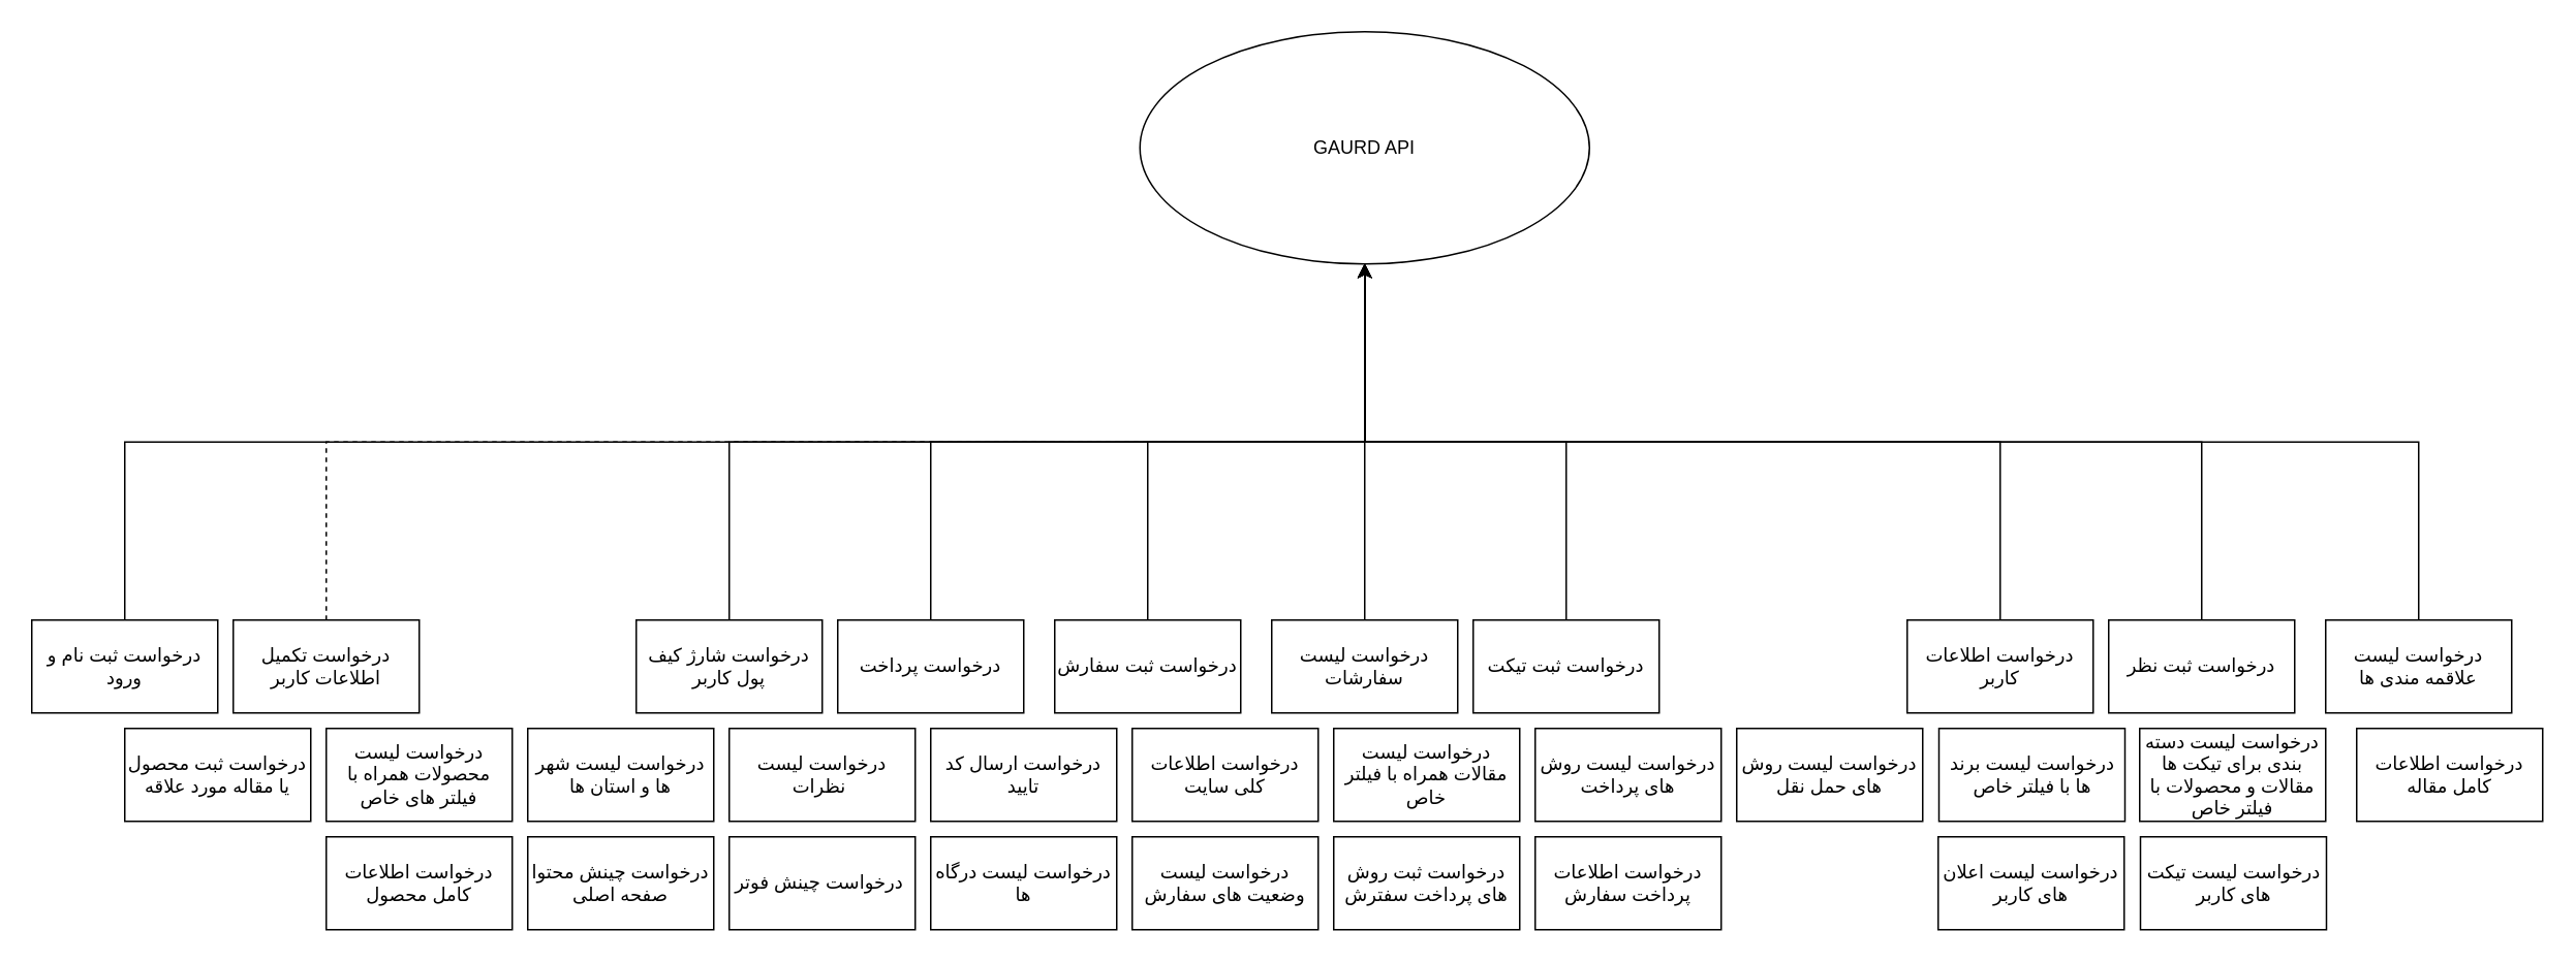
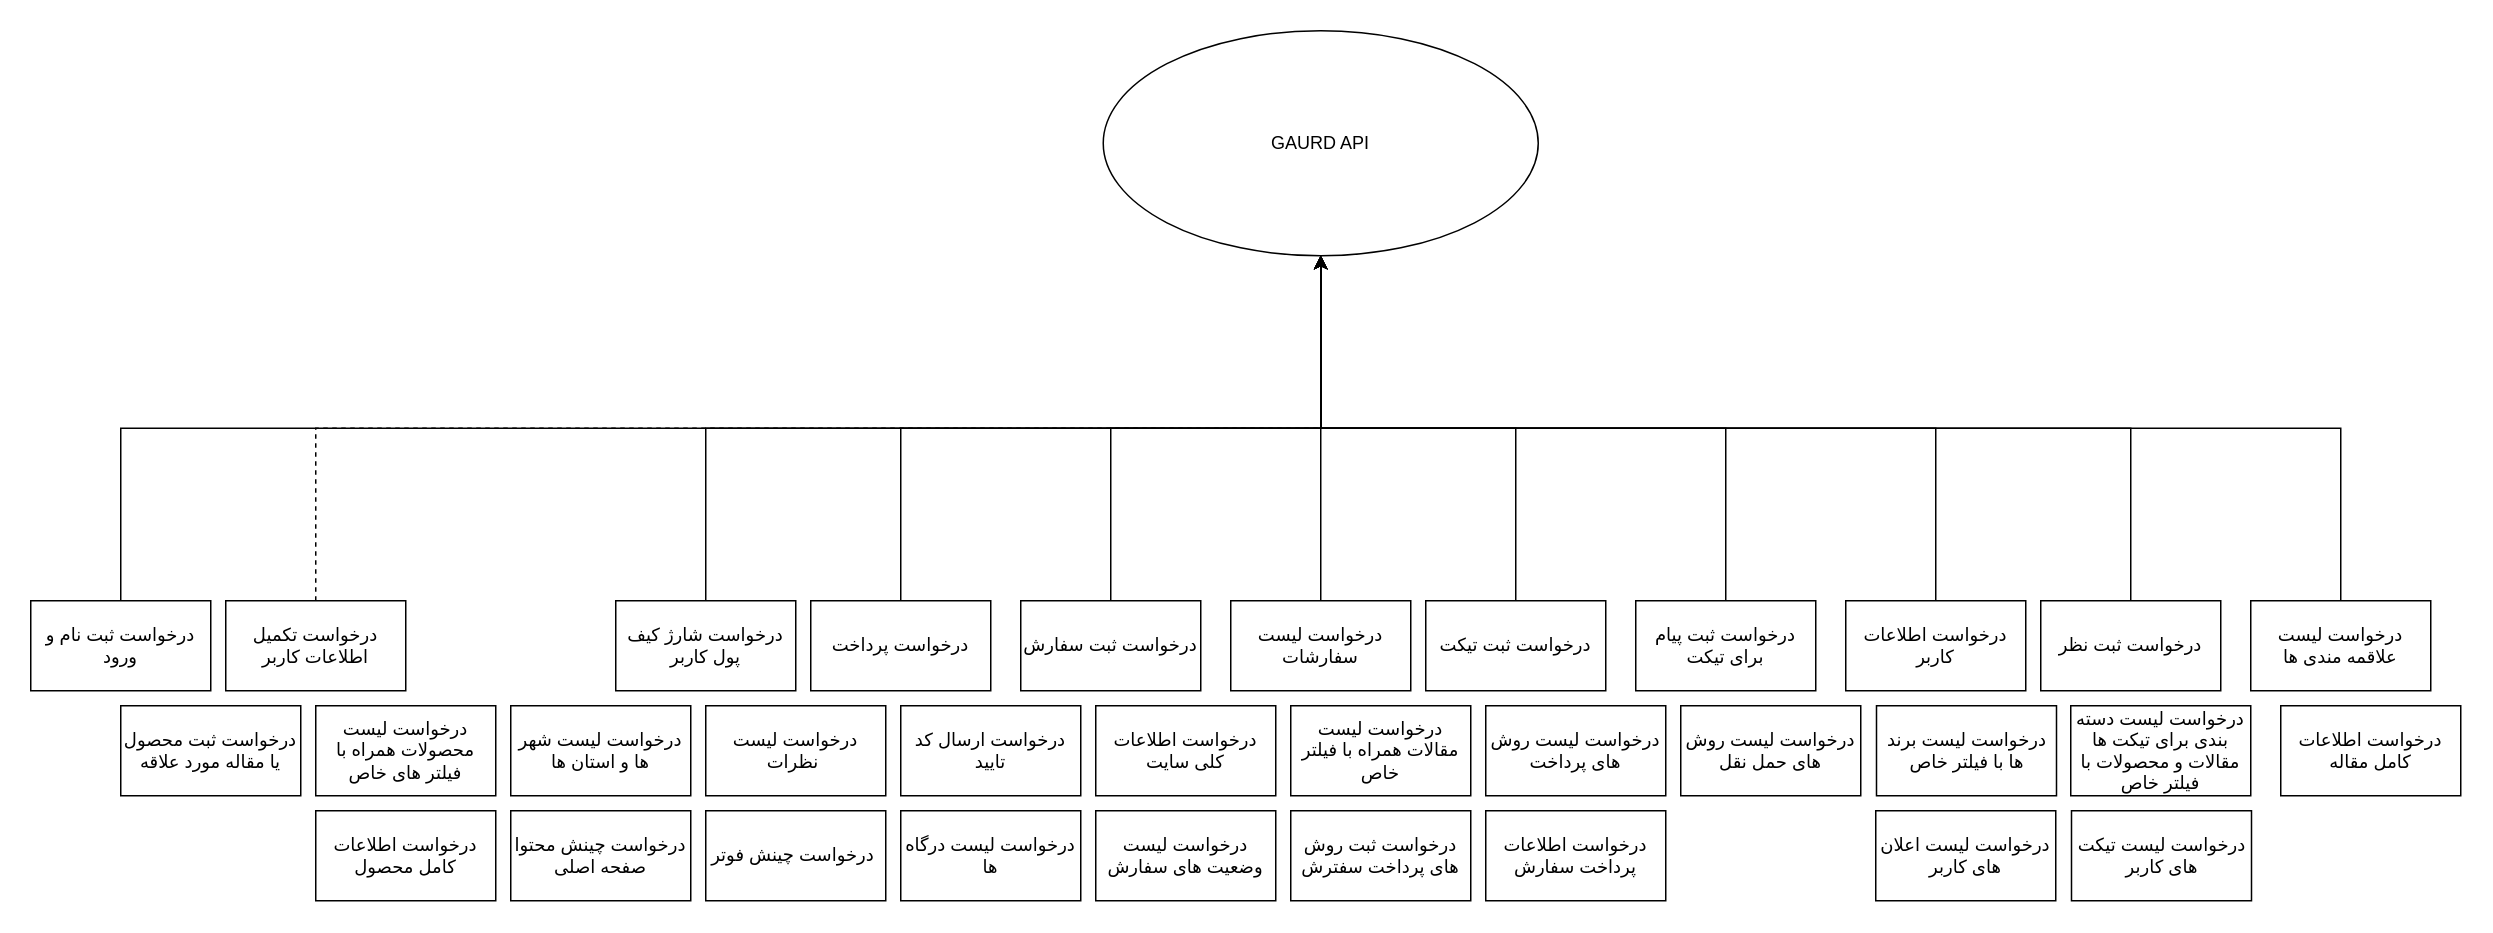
+ <mxCell id="20" style="edgeStyle=orthogonalEdgeStyle;rounded=0;orthogonalLoop=1;jettySize=auto;html=1;exitX=0.5;exitY=0;exitDx=0;exitDy=0;" edge="1" parent="1" source="21" target="2"><mxGeometry relative="1" as="geometry" /></mxCell>
+ <mxCell id="21" value="درخواست ثبت پیام برای تیکت" style="rounded=0;whiteSpace=wrap;html=1;glass=0;shadow=0;fillColor=default;gradientColor=none;" vertex="1" parent="1"><mxGeometry x="1090" y="400" width="120" height="60" as="geometry" /></mxCell>
